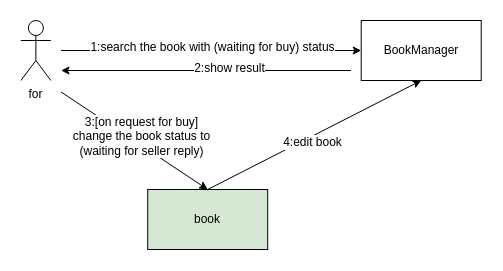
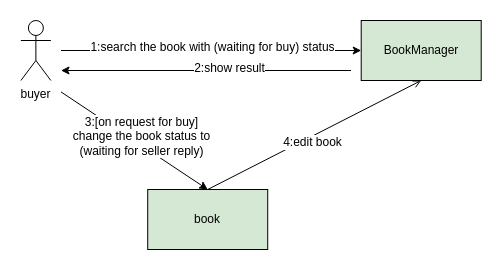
- <mxCell id="4" value="BookManager" style="rounded=0;whiteSpace=wrap;html=1;" parent="1" vertex="1"><mxGeometry x="360.714" y="20" width="120" height="60" as="geometry" /></mxCell>
+ <mxCell id="4" value="BookManager" style="rounded=0;whiteSpace=wrap;html=1;fillColor=#d5e8d4;" parent="1" vertex="1"><mxGeometry x="360.714" y="20" width="120" height="60" as="geometry" /></mxCell>
- <mxCell id="11" value="" style="endArrow=classic;html=1;entryX=0.5;entryY=1;entryDx=0;entryDy=0;exitX=0.5;exitY=0;exitDx=0;exitDy=0;" parent="1" target="4" edge="1" source="3"><mxGeometry width="50" height="50" relative="1" as="geometry"><mxPoint x="214.714" y="514.5" as="sourcePoint" /><mxPoint x="390.714" y="514.5" as="targetPoint" /></mxGeometry></mxCell>
+ <mxCell id="11" value="" style="endArrow=open;html=1;entryX=0.5;entryY=1;entryDx=0;entryDy=0;exitX=0.5;exitY=0;exitDx=0;exitDy=0;" parent="1" target="4" edge="1" source="3"><mxGeometry width="50" height="50" relative="1" as="geometry"><mxPoint x="214.714" y="514.5" as="sourcePoint" /><mxPoint x="390.714" y="514.5" as="targetPoint" /></mxGeometry></mxCell>
- <mxCell id="2" value="for" style="shape=umlActor;verticalLabelPosition=bottom;labelBackgroundColor=#ffffff;verticalAlign=top;html=1;outlineConnect=0;" parent="1" vertex="1"><mxGeometry x="20.381" y="20" width="30" height="60" as="geometry" /></mxCell>
+ <mxCell id="2" value="buyer" style="shape=umlActor;verticalLabelPosition=bottom;labelBackgroundColor=#ffffff;verticalAlign=top;html=1;outlineConnect=0;" parent="1" vertex="1"><mxGeometry x="20.381" y="20" width="30" height="60" as="geometry" /></mxCell>
